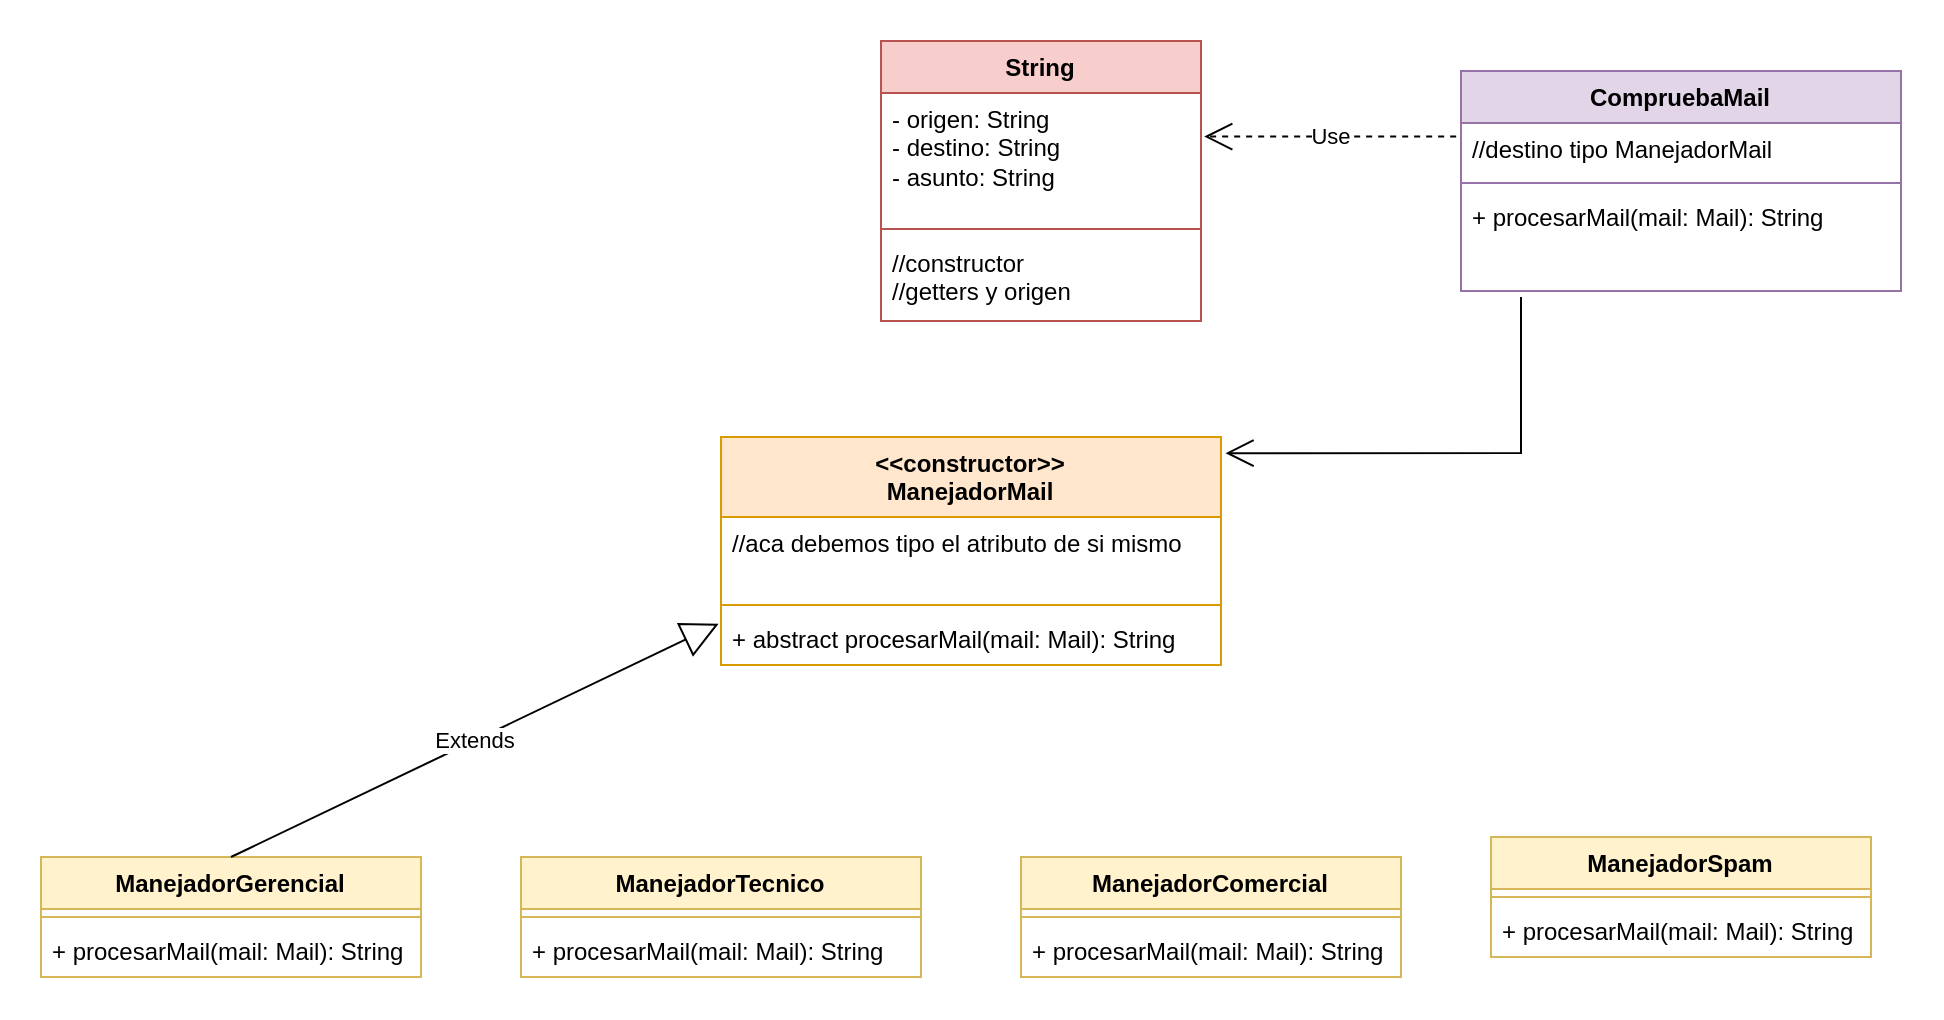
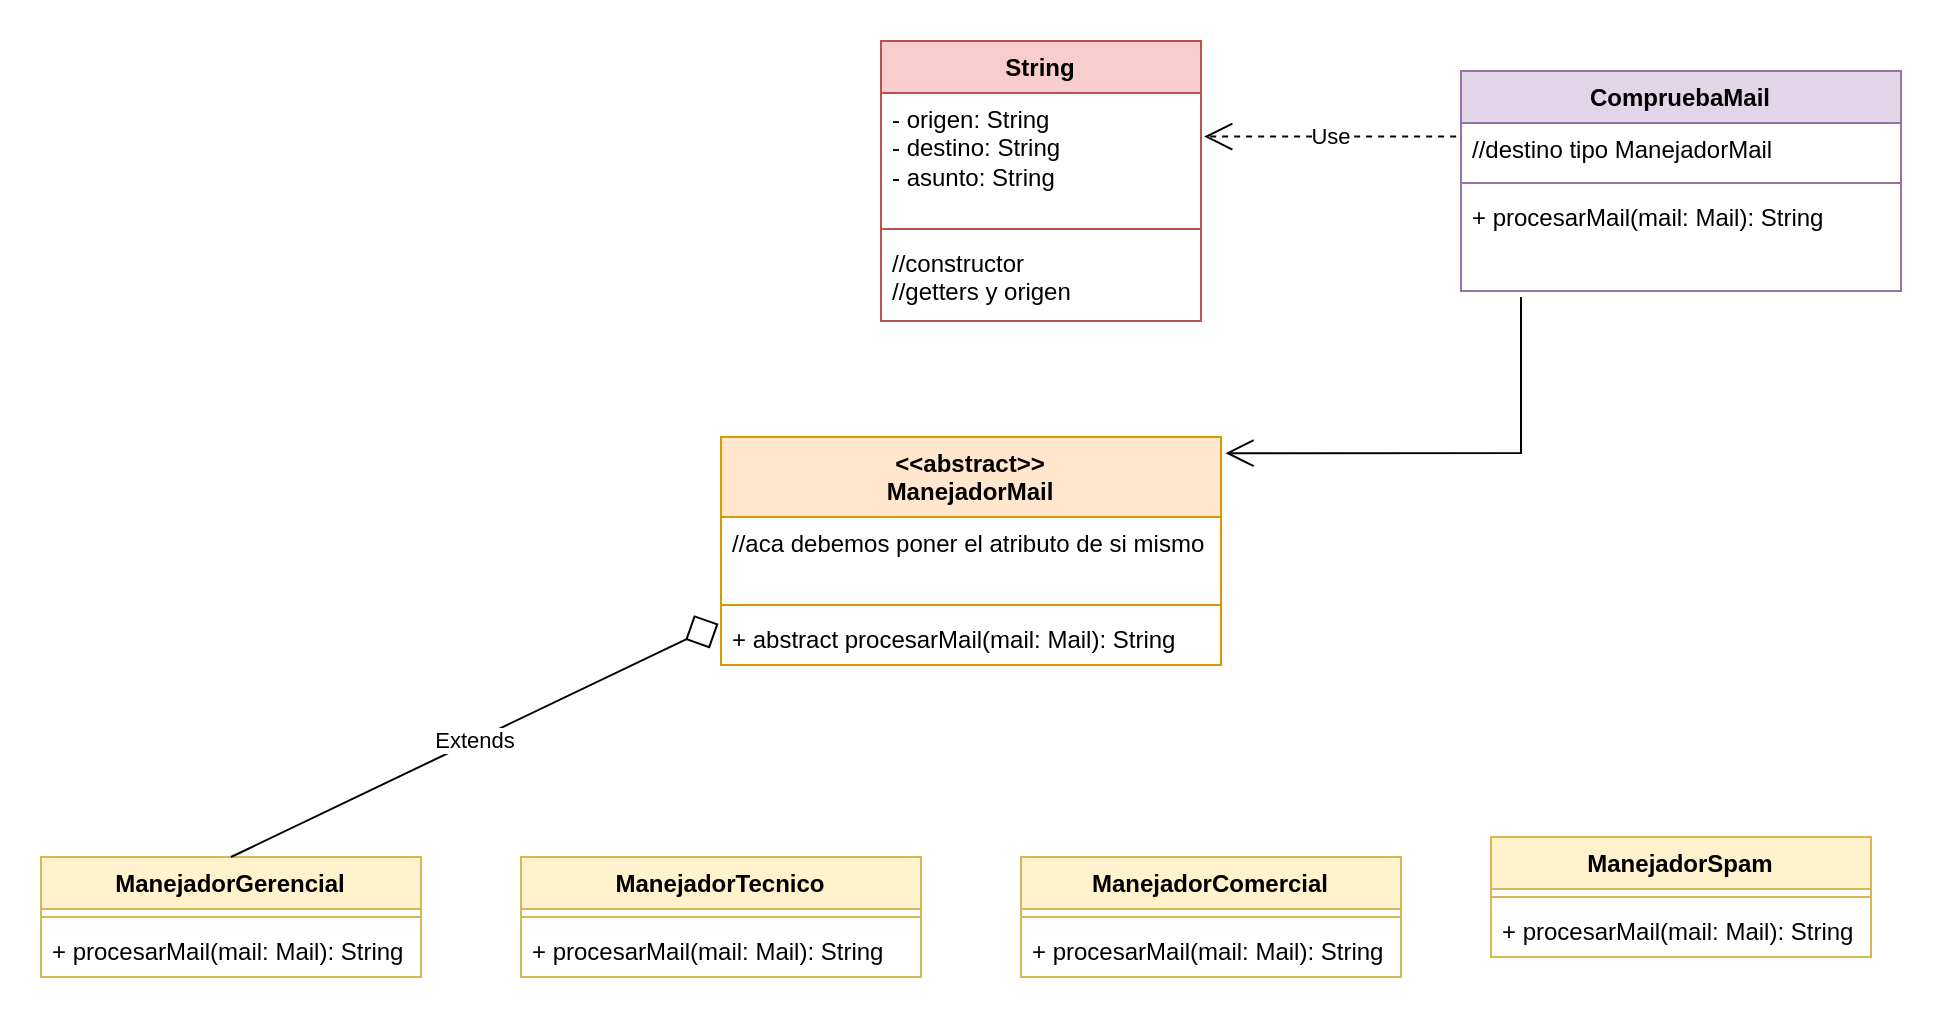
- <mxCell id="11" value="&amp;lt;&amp;lt;constructor&amp;gt;&amp;gt;&lt;br&gt;ManejadorMail" style="swimlane;fontStyle=1;align=center;verticalAlign=top;childLayout=stackLayout;horizontal=1;startSize=40;horizontalStack=0;resizeParent=1;resizeParentMax=0;resizeLast=0;collapsible=1;marginBottom=0;whiteSpace=wrap;html=1;fillColor=#ffe6cc;strokeColor=#d79b00;" vertex="1" parent="1"><mxGeometry x="360" y="218" width="250" height="114" as="geometry" /></mxCell>
+ <mxCell id="11" value="&amp;lt;&amp;lt;abstract&amp;gt;&amp;gt;&lt;br&gt;ManejadorMail" style="swimlane;fontStyle=1;align=center;verticalAlign=top;childLayout=stackLayout;horizontal=1;startSize=40;horizontalStack=0;resizeParent=1;resizeParentMax=0;resizeLast=0;collapsible=1;marginBottom=0;whiteSpace=wrap;html=1;fillColor=#ffe6cc;strokeColor=#d79b00;" vertex="1" parent="1"><mxGeometry x="360" y="218" width="250" height="114" as="geometry" /></mxCell>
- <mxCell id="12" value="//aca debemos tipo el atributo de si mismo" style="text;strokeColor=none;fillColor=none;align=left;verticalAlign=top;spacingLeft=4;spacingRight=4;overflow=hidden;rotatable=0;points=[[0,0.5],[1,0.5]];portConstraint=eastwest;whiteSpace=wrap;html=1;" vertex="1" parent="11"><mxGeometry y="40" width="250" height="40" as="geometry" /></mxCell>
+ <mxCell id="12" value="//aca debemos poner el atributo de si mismo" style="text;strokeColor=none;fillColor=none;align=left;verticalAlign=top;spacingLeft=4;spacingRight=4;overflow=hidden;rotatable=0;points=[[0,0.5],[1,0.5]];portConstraint=eastwest;whiteSpace=wrap;html=1;" vertex="1" parent="11"><mxGeometry y="40" width="250" height="40" as="geometry" /></mxCell>
- <mxCell id="27" value="Extends" style="endArrow=block;endSize=16;endFill=0;html=1;rounded=0;exitX=0.5;exitY=0;exitDx=0;exitDy=0;entryX=-0.005;entryY=0.208;entryDx=0;entryDy=0;entryPerimeter=0;" edge="1" parent="1" source="15" target="14"><mxGeometry width="160" relative="1" as="geometry"><mxPoint x="600" y="338" as="sourcePoint" /><mxPoint x="760" y="338" as="targetPoint" /></mxGeometry></mxCell>
+ <mxCell id="27" value="Extends" style="endArrow=diamond;endSize=16;endFill=0;html=1;rounded=0;exitX=0.5;exitY=0;exitDx=0;exitDy=0;entryX=-0.005;entryY=0.208;entryDx=0;entryDy=0;entryPerimeter=0;" edge="1" parent="1" source="15" target="14"><mxGeometry width="160" relative="1" as="geometry"><mxPoint x="600" y="338" as="sourcePoint" /><mxPoint x="760" y="338" as="targetPoint" /></mxGeometry></mxCell>
